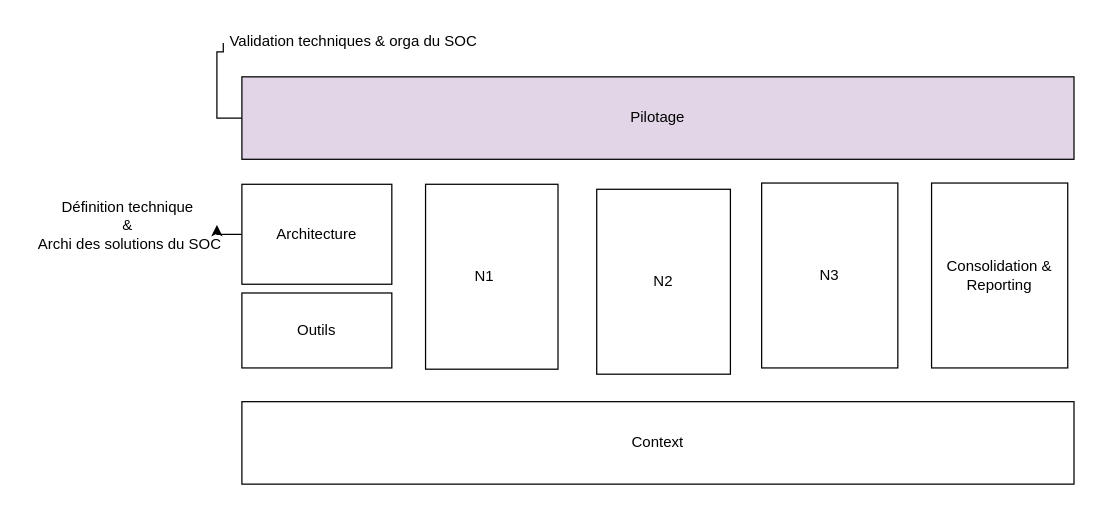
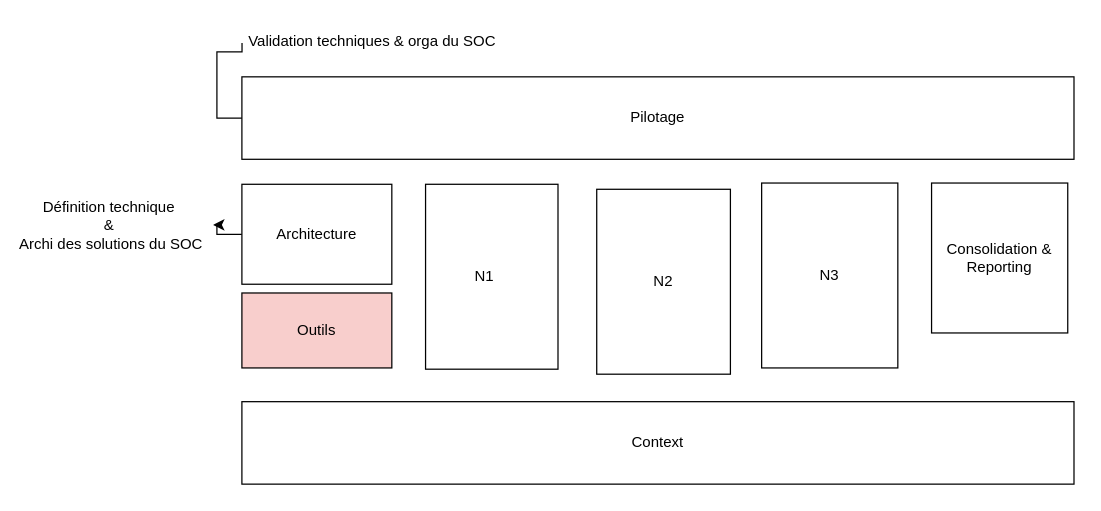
- <mxCell id="11" value="Validation techniques &amp;amp; orga du SOC" style="text;html=1;align=center;verticalAlign=middle;resizable=0;points=[];autosize=1;strokeColor=none;fillColor=none;" parent="1" vertex="1"><mxGeometry x="174" y="20" width="216" height="26" as="geometry" /></mxCell>
+ <mxCell id="11" value="Validation techniques &amp;amp; orga du SOC" style="text;html=1;align=center;verticalAlign=middle;resizable=0;points=[];autosize=1;strokeColor=none;fillColor=none;" parent="1" vertex="1"><mxGeometry x="189" y="20" width="216" height="26" as="geometry" /></mxCell>
- <mxCell id="2" value="Pilotage" style="rounded=0;whiteSpace=wrap;html=1;fillColor=#e1d5e7;" parent="1" vertex="1"><mxGeometry x="193" y="61" width="666" height="66" as="geometry" /></mxCell>
+ <mxCell id="2" value="Pilotage" style="rounded=0;whiteSpace=wrap;html=1;" parent="1" vertex="1"><mxGeometry x="193" y="61" width="666" height="66" as="geometry" /></mxCell>
- <mxCell id="13" value="Définition technique&amp;nbsp;&lt;div&gt;&amp;amp;&amp;nbsp;&lt;/div&gt;&lt;div&gt;Archi des solutions du SOC&lt;/div&gt;" style="text;html=1;align=center;verticalAlign=middle;resizable=0;points=[];autosize=1;strokeColor=none;fillColor=none;" parent="1" vertex="1"><mxGeometry x="20" y="152" width="165" height="55" as="geometry" /></mxCell>
+ <mxCell id="13" value="Définition technique&amp;nbsp;&lt;div&gt;&amp;amp;&amp;nbsp;&lt;/div&gt;&lt;div&gt;Archi des solutions du SOC&lt;/div&gt;" style="text;html=1;align=center;verticalAlign=middle;resizable=0;points=[];autosize=1;strokeColor=none;fillColor=none;" parent="1" vertex="1"><mxGeometry x="5" y="152" width="165" height="55" as="geometry" /></mxCell>
- <mxCell id="10" value="Consolidation &amp;amp; Reporting" style="rounded=0;whiteSpace=wrap;html=1;" parent="1" vertex="1"><mxGeometry x="745" y="146" width="109" height="148" as="geometry" /></mxCell>
+ <mxCell id="10" value="Consolidation &amp;amp; Reporting" style="rounded=0;whiteSpace=wrap;html=1;" parent="1" vertex="1"><mxGeometry x="745" y="146" width="109" height="120" as="geometry" /></mxCell>
- <mxCell id="5" value="Outils" style="rounded=0;whiteSpace=wrap;html=1;" parent="1" vertex="1"><mxGeometry x="193" y="234" width="120" height="60" as="geometry" /></mxCell>
+ <mxCell id="5" value="Outils" style="rounded=0;whiteSpace=wrap;html=1;fillColor=#f8cecc;" parent="1" vertex="1"><mxGeometry x="193" y="234" width="120" height="60" as="geometry" /></mxCell>
